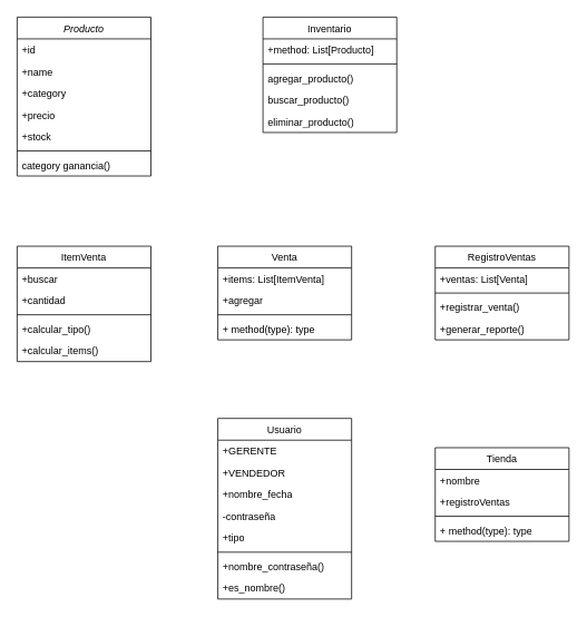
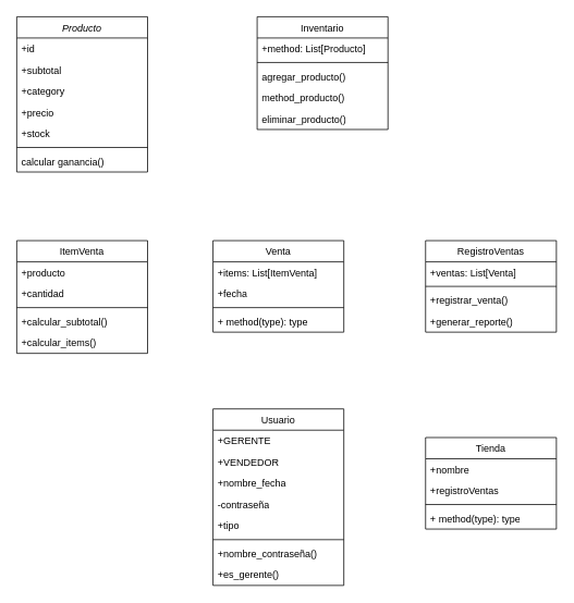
- <mxCell id="4" value="+name" style="text;align=left;verticalAlign=top;spacingLeft=4;spacingRight=4;overflow=hidden;rotatable=0;points=[[0,0.5],[1,0.5]];portConstraint=eastwest;" vertex="1" parent="2"><mxGeometry y="52" width="160" height="26" as="geometry" /></mxCell>
+ <mxCell id="4" value="+subtotal" style="text;align=left;verticalAlign=top;spacingLeft=4;spacingRight=4;overflow=hidden;rotatable=0;points=[[0,0.5],[1,0.5]];portConstraint=eastwest;" vertex="1" parent="2"><mxGeometry y="52" width="160" height="26" as="geometry" /></mxCell>
- <mxCell id="14" value="buscar_producto()" style="text;strokeColor=none;fillColor=none;align=left;verticalAlign=top;spacingLeft=4;spacingRight=4;overflow=hidden;rotatable=0;points=[[0,0.5],[1,0.5]];portConstraint=eastwest;whiteSpace=wrap;html=1;" vertex="1" parent="10"><mxGeometry y="86" width="160" height="26" as="geometry" /></mxCell>
+ <mxCell id="14" value="method_producto()" style="text;strokeColor=none;fillColor=none;align=left;verticalAlign=top;spacingLeft=4;spacingRight=4;overflow=hidden;rotatable=0;points=[[0,0.5],[1,0.5]];portConstraint=eastwest;whiteSpace=wrap;html=1;" vertex="1" parent="10"><mxGeometry y="86" width="160" height="26" as="geometry" /></mxCell>
- <mxCell id="9" value="category ganancia()" style="text;align=left;verticalAlign=top;spacingLeft=4;spacingRight=4;overflow=hidden;rotatable=0;points=[[0,0.5],[1,0.5]];portConstraint=eastwest;" parent="2" vertex="1"><mxGeometry y="164" width="160" height="26" as="geometry" /></mxCell>
+ <mxCell id="9" value="calcular ganancia()" style="text;align=left;verticalAlign=top;spacingLeft=4;spacingRight=4;overflow=hidden;rotatable=0;points=[[0,0.5],[1,0.5]];portConstraint=eastwest;" parent="2" vertex="1"><mxGeometry y="164" width="160" height="26" as="geometry" /></mxCell>
- <mxCell id="17" value="+buscar" style="text;strokeColor=none;fillColor=none;align=left;verticalAlign=top;spacingLeft=4;spacingRight=4;overflow=hidden;rotatable=0;points=[[0,0.5],[1,0.5]];portConstraint=eastwest;whiteSpace=wrap;html=1;" vertex="1" parent="16"><mxGeometry y="26" width="160" height="26" as="geometry" /></mxCell>
+ <mxCell id="17" value="+producto" style="text;strokeColor=none;fillColor=none;align=left;verticalAlign=top;spacingLeft=4;spacingRight=4;overflow=hidden;rotatable=0;points=[[0,0.5],[1,0.5]];portConstraint=eastwest;whiteSpace=wrap;html=1;" vertex="1" parent="16"><mxGeometry y="26" width="160" height="26" as="geometry" /></mxCell>
- <mxCell id="24" value="+agregar" style="text;strokeColor=none;fillColor=none;align=left;verticalAlign=top;spacingLeft=4;spacingRight=4;overflow=hidden;rotatable=0;points=[[0,0.5],[1,0.5]];portConstraint=eastwest;whiteSpace=wrap;html=1;" vertex="1" parent="22"><mxGeometry y="52" width="160" height="26" as="geometry" /></mxCell>
+ <mxCell id="24" value="+fecha" style="text;strokeColor=none;fillColor=none;align=left;verticalAlign=top;spacingLeft=4;spacingRight=4;overflow=hidden;rotatable=0;points=[[0,0.5],[1,0.5]];portConstraint=eastwest;whiteSpace=wrap;html=1;" vertex="1" parent="22"><mxGeometry y="52" width="160" height="26" as="geometry" /></mxCell>
- <mxCell id="20" value="+calcular_tipo()" style="text;strokeColor=none;fillColor=none;align=left;verticalAlign=top;spacingLeft=4;spacingRight=4;overflow=hidden;rotatable=0;points=[[0,0.5],[1,0.5]];portConstraint=eastwest;whiteSpace=wrap;html=1;" vertex="1" parent="16"><mxGeometry y="86" width="160" height="26" as="geometry" /></mxCell>
+ <mxCell id="20" value="+calcular_subtotal()" style="text;strokeColor=none;fillColor=none;align=left;verticalAlign=top;spacingLeft=4;spacingRight=4;overflow=hidden;rotatable=0;points=[[0,0.5],[1,0.5]];portConstraint=eastwest;whiteSpace=wrap;html=1;" vertex="1" parent="16"><mxGeometry y="86" width="160" height="26" as="geometry" /></mxCell>
- <mxCell id="40" value="+es_nombre()" style="text;strokeColor=none;fillColor=none;align=left;verticalAlign=top;spacingLeft=4;spacingRight=4;overflow=hidden;rotatable=0;points=[[0,0.5],[1,0.5]];portConstraint=eastwest;whiteSpace=wrap;html=1;" vertex="1" parent="32"><mxGeometry y="190" width="160" height="26" as="geometry" /></mxCell>
+ <mxCell id="40" value="+es_gerente()" style="text;strokeColor=none;fillColor=none;align=left;verticalAlign=top;spacingLeft=4;spacingRight=4;overflow=hidden;rotatable=0;points=[[0,0.5],[1,0.5]];portConstraint=eastwest;whiteSpace=wrap;html=1;" vertex="1" parent="32"><mxGeometry y="190" width="160" height="26" as="geometry" /></mxCell>
